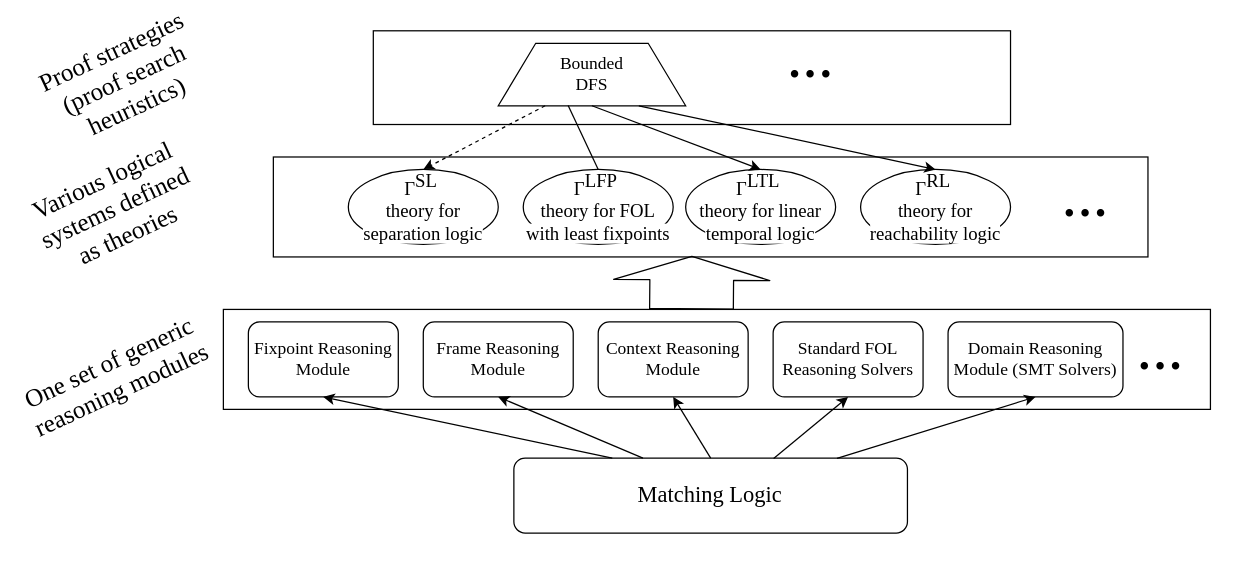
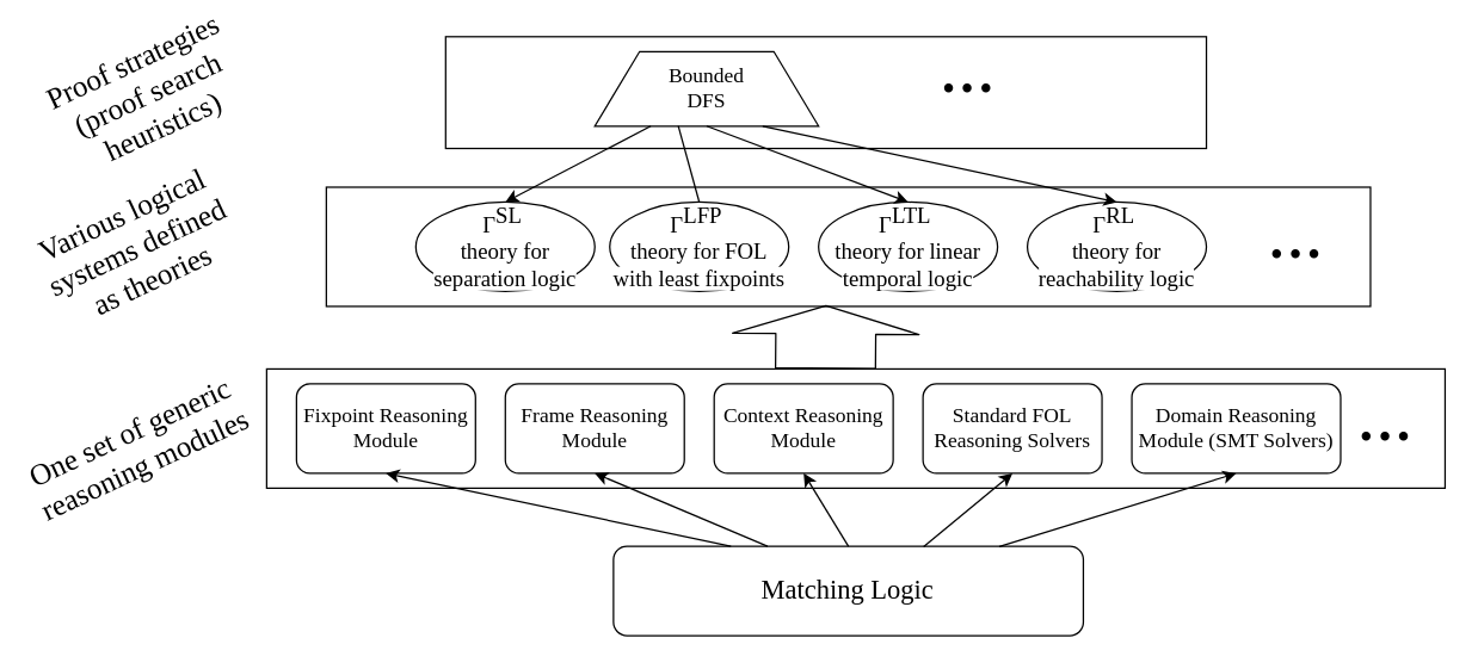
- <mxCell id="29" style="edgeStyle=none;rounded=0;orthogonalLoop=1;jettySize=auto;html=1;exitX=0.25;exitY=1;exitDx=0;exitDy=0;entryX=0.5;entryY=0;entryDx=0;entryDy=0;fontFamily=Times New Roman;dashed=1;" edge="1" parent="1" source="20" target="13"><mxGeometry relative="1" as="geometry" /></mxCell>
+ <mxCell id="29" style="edgeStyle=none;rounded=0;orthogonalLoop=1;jettySize=auto;html=1;exitX=0.25;exitY=1;exitDx=0;exitDy=0;entryX=0.5;entryY=0;entryDx=0;entryDy=0;fontFamily=Times New Roman;" edge="1" parent="1" source="20" target="13"><mxGeometry relative="1" as="geometry" /></mxCell>
- <mxCell id="14" value="&lt;span style=&quot;font-size: 15px; text-align: left; white-space: normal; background-color: rgb(255, 255, 255);&quot;&gt;Γ&lt;sup style=&quot;font-size: 15px;&quot;&gt;LFP&lt;/sup&gt;&amp;nbsp;&lt;br style=&quot;font-size: 15px;&quot;&gt;theory for FOL with least fixpoints&lt;br style=&quot;font-size: 15px;&quot;&gt;&lt;/span&gt;" style="ellipse;whiteSpace=wrap;html=1;fontSize=15;fontColor=#000000;fontFamily=Times New Roman;" vertex="1" parent="11"><mxGeometry x="200" y="10" width="120" height="60" as="geometry" /></mxCell>
+ <mxCell id="14" value="&lt;span style=&quot;font-size: 15px; text-align: left; white-space: normal; background-color: rgb(255, 255, 255);&quot;&gt;Γ&lt;sup style=&quot;font-size: 15px;&quot;&gt;LFP&lt;/sup&gt;&amp;nbsp;&lt;br style=&quot;font-size: 15px;&quot;&gt;theory for FOL with least fixpoints&lt;br style=&quot;font-size: 15px;&quot;&gt;&lt;/span&gt;" style="ellipse;whiteSpace=wrap;html=1;fontSize=15;fontColor=#000000;fontFamily=Times New Roman;" vertex="1" parent="11"><mxGeometry x="190" y="10" width="120" height="60" as="geometry" /></mxCell>
